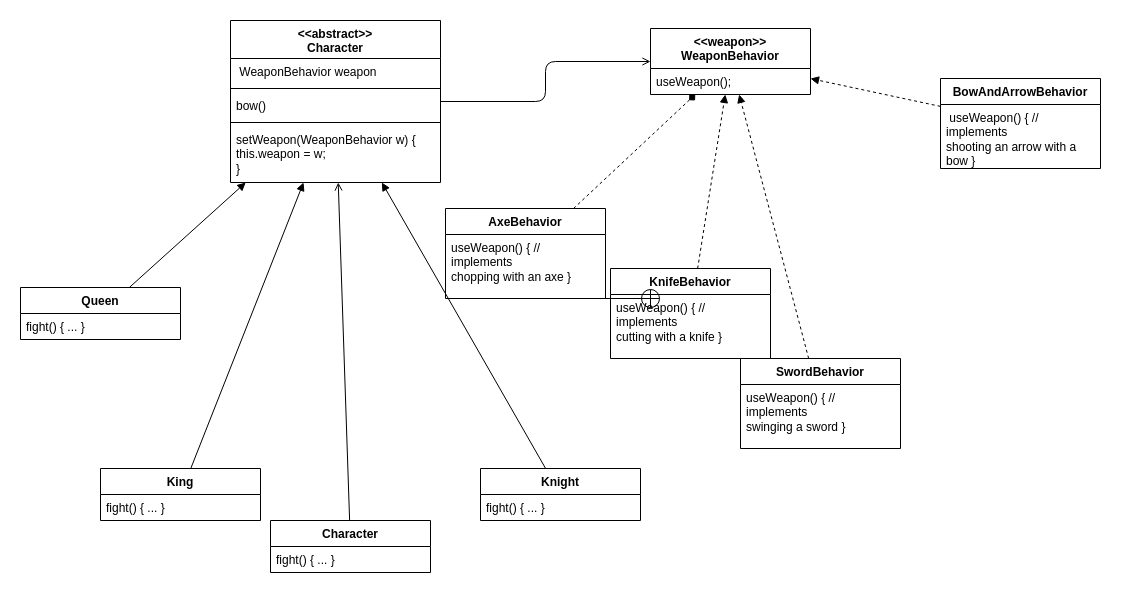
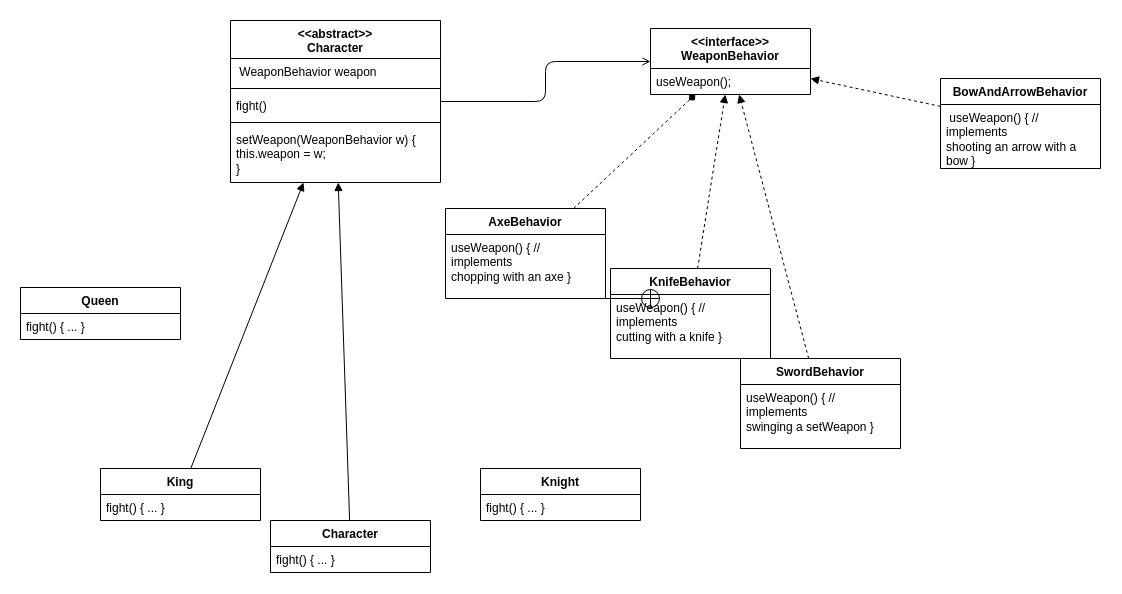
- <mxCell id="24" value="&lt;div&gt;&amp;lt;&amp;lt;weapon&amp;gt;&amp;gt;&lt;/div&gt;WeaponBehavior" style="swimlane;fontStyle=1;align=center;verticalAlign=top;childLayout=stackLayout;horizontal=1;startSize=40;horizontalStack=0;resizeParent=1;resizeParentMax=0;resizeLast=0;collapsible=1;marginBottom=0;whiteSpace=wrap;html=1;" vertex="1" parent="1"><mxGeometry x="650" y="28" width="160" height="66" as="geometry" /></mxCell>
+ <mxCell id="24" value="&lt;div&gt;&amp;lt;&amp;lt;interface&amp;gt;&amp;gt;&lt;/div&gt;WeaponBehavior" style="swimlane;fontStyle=1;align=center;verticalAlign=top;childLayout=stackLayout;horizontal=1;startSize=40;horizontalStack=0;resizeParent=1;resizeParentMax=0;resizeLast=0;collapsible=1;marginBottom=0;whiteSpace=wrap;html=1;" vertex="1" parent="1"><mxGeometry x="650" y="28" width="160" height="66" as="geometry" /></mxCell>
- <mxCell id="6" value="bow()" style="text;strokeColor=none;fillColor=none;align=left;verticalAlign=top;spacingLeft=4;spacingRight=4;overflow=hidden;rotatable=0;points=[[0,0.5],[1,0.5]];portConstraint=eastwest;whiteSpace=wrap;html=1;" vertex="1" parent="3"><mxGeometry y="72" width="210" height="26" as="geometry" /></mxCell>
+ <mxCell id="6" value="fight()" style="text;strokeColor=none;fillColor=none;align=left;verticalAlign=top;spacingLeft=4;spacingRight=4;overflow=hidden;rotatable=0;points=[[0,0.5],[1,0.5]];portConstraint=eastwest;whiteSpace=wrap;html=1;" vertex="1" parent="3"><mxGeometry y="72" width="210" height="26" as="geometry" /></mxCell>
- <mxCell id="18" style="rounded=0;orthogonalLoop=1;jettySize=auto;html=1;endArrow=open;endFill=1;" edge="1" parent="1" source="19" target="3"><mxGeometry relative="1" as="geometry" /></mxCell>
+ <mxCell id="18" style="rounded=0;orthogonalLoop=1;jettySize=auto;html=1;endArrow=block;endFill=1;" edge="1" parent="1" source="19" target="3"><mxGeometry relative="1" as="geometry" /></mxCell>
- <mxCell id="9" style="rounded=0;orthogonalLoop=1;jettySize=auto;html=1;endArrow=block;endFill=1;" edge="1" parent="1" source="10" target="3"><mxGeometry relative="1" as="geometry" /></mxCell>
- <mxCell id="15" style="rounded=0;orthogonalLoop=1;jettySize=auto;html=1;endArrow=block;endFill=1;" edge="1" parent="1" source="16" target="3"><mxGeometry relative="1" as="geometry" /></mxCell>
- <mxCell id="30" value="useWeapon() { // implements &lt;br/&gt;swinging a sword }" style="text;strokeColor=none;fillColor=none;align=left;verticalAlign=top;spacingLeft=4;spacingRight=4;overflow=hidden;rotatable=0;points=[[0,0.5],[1,0.5]];portConstraint=eastwest;whiteSpace=wrap;html=1;" vertex="1" parent="29"><mxGeometry y="26" width="160" height="64" as="geometry" /></mxCell>
+ <mxCell id="30" value="useWeapon() { // implements &lt;br/&gt;swinging a setWeapon }" style="text;strokeColor=none;fillColor=none;align=left;verticalAlign=top;spacingLeft=4;spacingRight=4;overflow=hidden;rotatable=0;points=[[0,0.5],[1,0.5]];portConstraint=eastwest;whiteSpace=wrap;html=1;" vertex="1" parent="29"><mxGeometry y="26" width="160" height="64" as="geometry" /></mxCell>
